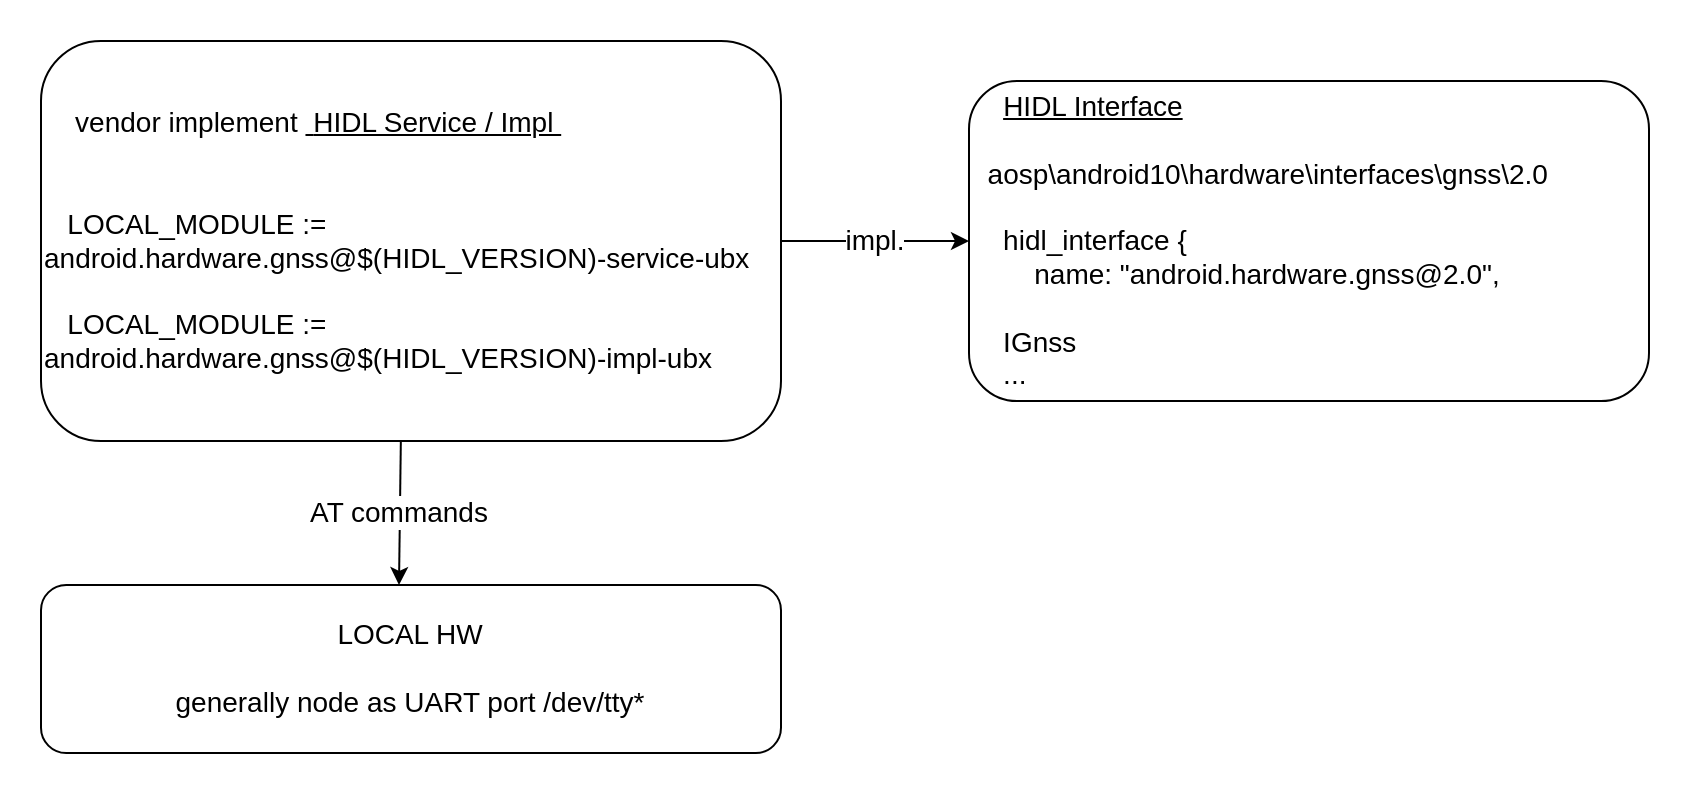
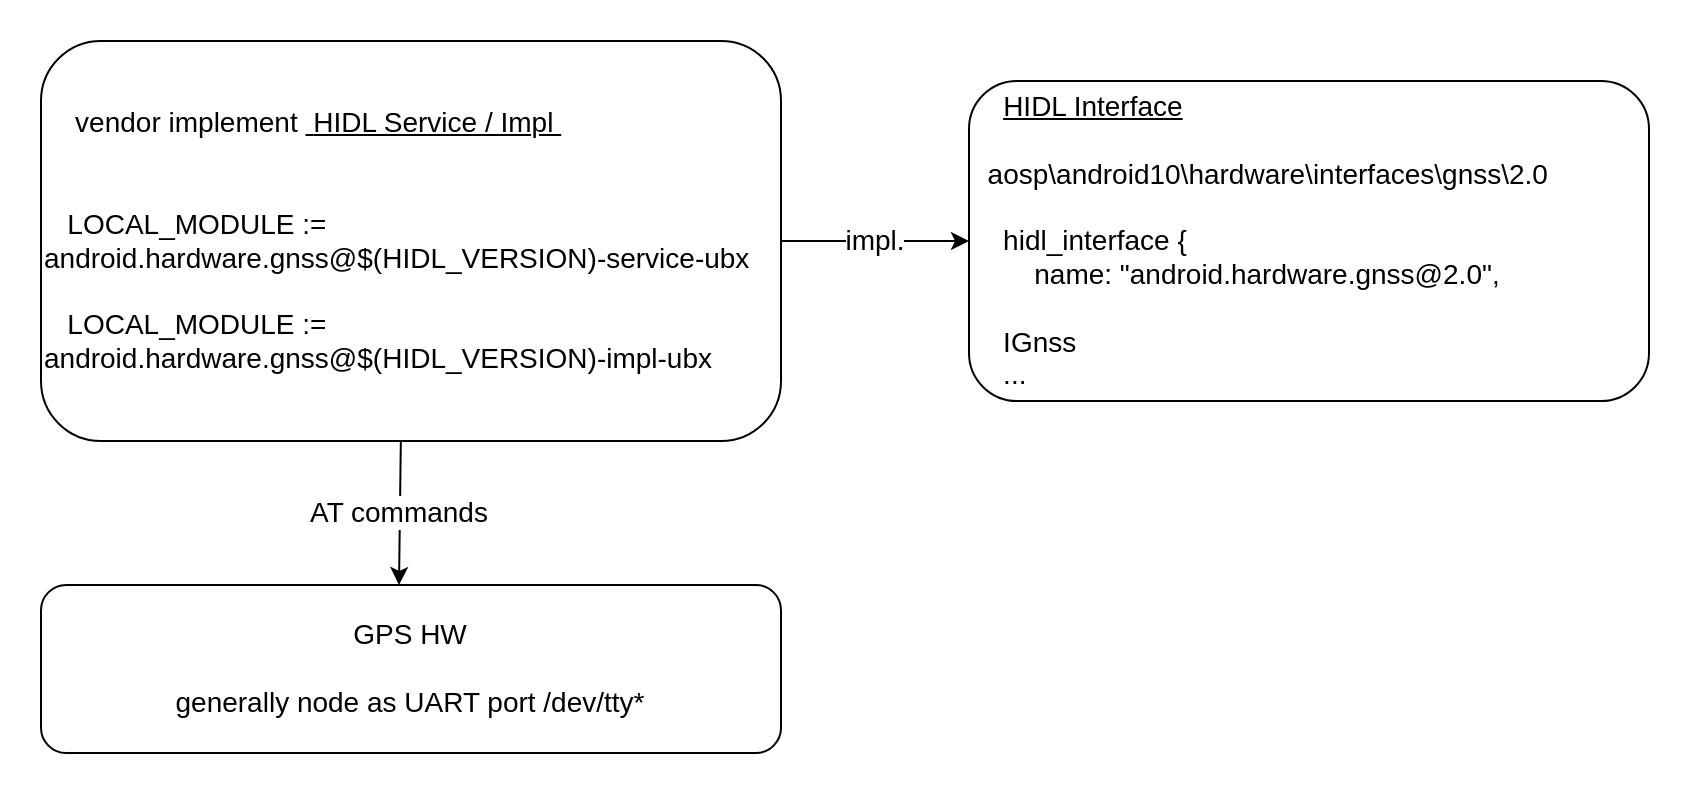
- <mxCell id="5" value="LOCAL HW&lt;br&gt;&lt;br&gt;generally node as UART port /dev/tty*" style="text;html=1;fillColor=none;align=center;verticalAlign=middle;whiteSpace=wrap;rounded=1;fontFamily=Helvetica;fontSize=14;strokeColor=#000000;" parent="1" vertex="1"><mxGeometry x="20" y="292" width="370" height="84" as="geometry" /></mxCell>
+ <mxCell id="5" value="GPS HW&lt;br&gt;&lt;br&gt;generally node as UART port /dev/tty*" style="text;html=1;fillColor=none;align=center;verticalAlign=middle;whiteSpace=wrap;rounded=1;fontFamily=Helvetica;fontSize=14;strokeColor=#000000;" parent="1" vertex="1"><mxGeometry x="20" y="292" width="370" height="84" as="geometry" /></mxCell>
